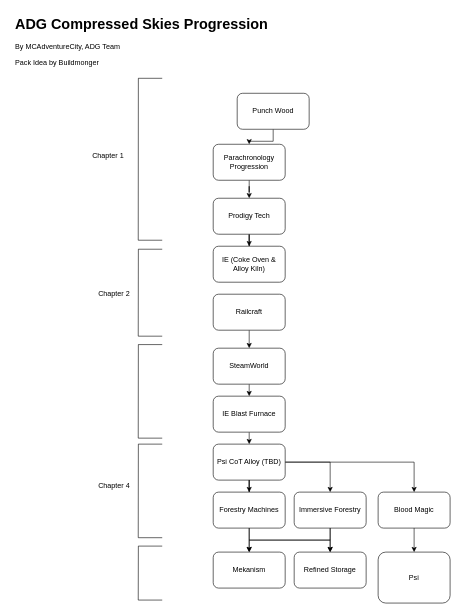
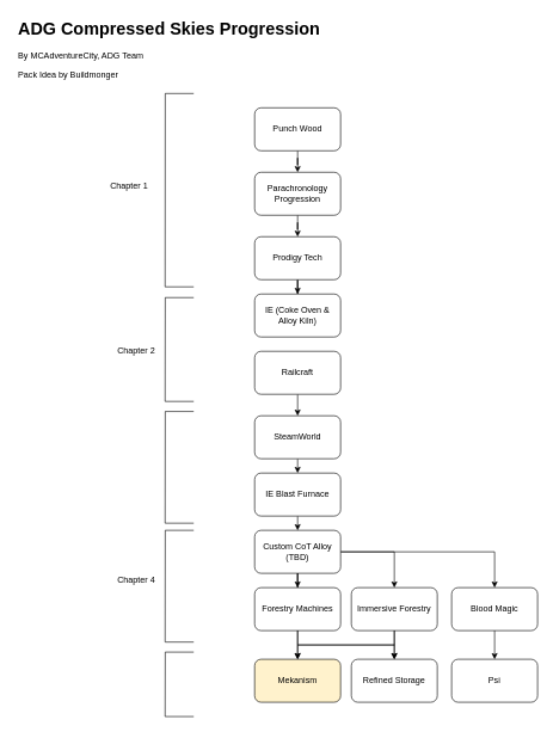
- <mxCell id="4" value="Punch Wood" style="rounded=1;whiteSpace=wrap;html=1;" parent="1" vertex="1"><mxGeometry x="395" y="155" width="120" height="60" as="geometry" /></mxCell>
+ <mxCell id="4" value="Punch Wood" style="rounded=1;whiteSpace=wrap;html=1;" parent="1" vertex="1"><mxGeometry x="355" y="150" width="120" height="60" as="geometry" /></mxCell>
- <mxCell id="23" value="Psi CoT Alloy (TBD)" style="rounded=1;whiteSpace=wrap;html=1;" parent="1" vertex="1"><mxGeometry x="355" y="740" width="120" height="60" as="geometry" /></mxCell>
+ <mxCell id="23" value="Custom CoT Alloy (TBD)" style="rounded=1;whiteSpace=wrap;html=1;" parent="1" vertex="1"><mxGeometry x="355" y="740" width="120" height="60" as="geometry" /></mxCell>
- <mxCell id="30" value="Mekanism" style="rounded=1;whiteSpace=wrap;html=1;" parent="1" vertex="1"><mxGeometry x="355" y="920" width="120" height="60" as="geometry" /></mxCell>
+ <mxCell id="30" value="Mekanism" style="rounded=1;whiteSpace=wrap;html=1;fillColor=#fff2cc;" parent="1" vertex="1"><mxGeometry x="355" y="920" width="120" height="60" as="geometry" /></mxCell>
- <mxCell id="34" value="Psi" style="rounded=1;whiteSpace=wrap;html=1;" parent="1" vertex="1"><mxGeometry x="630" y="920" width="120" height="85" as="geometry" /></mxCell>
+ <mxCell id="34" value="Psi" style="rounded=1;whiteSpace=wrap;html=1;" parent="1" vertex="1"><mxGeometry x="630" y="920" width="120" height="60" as="geometry" /></mxCell>
